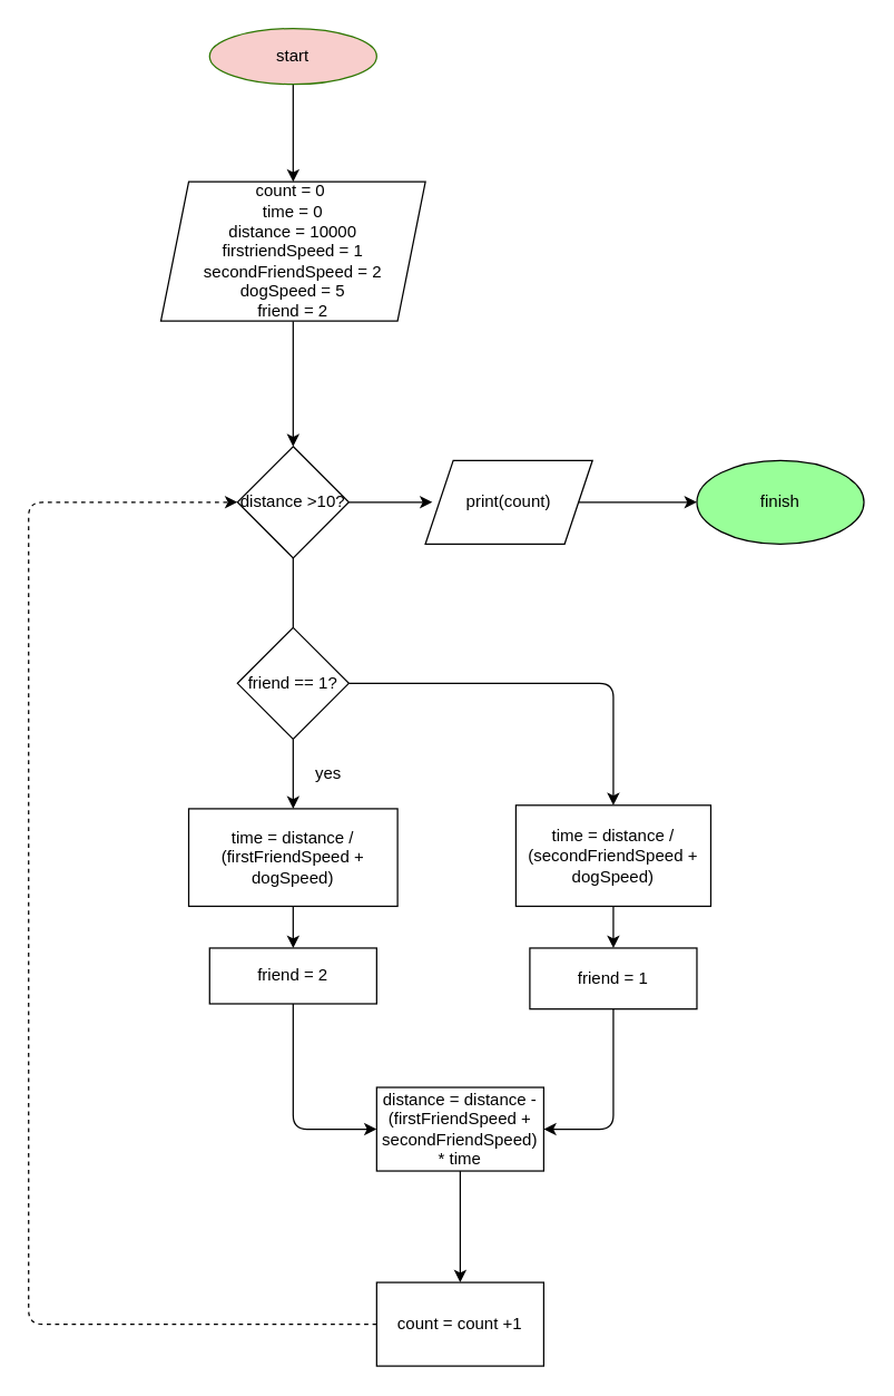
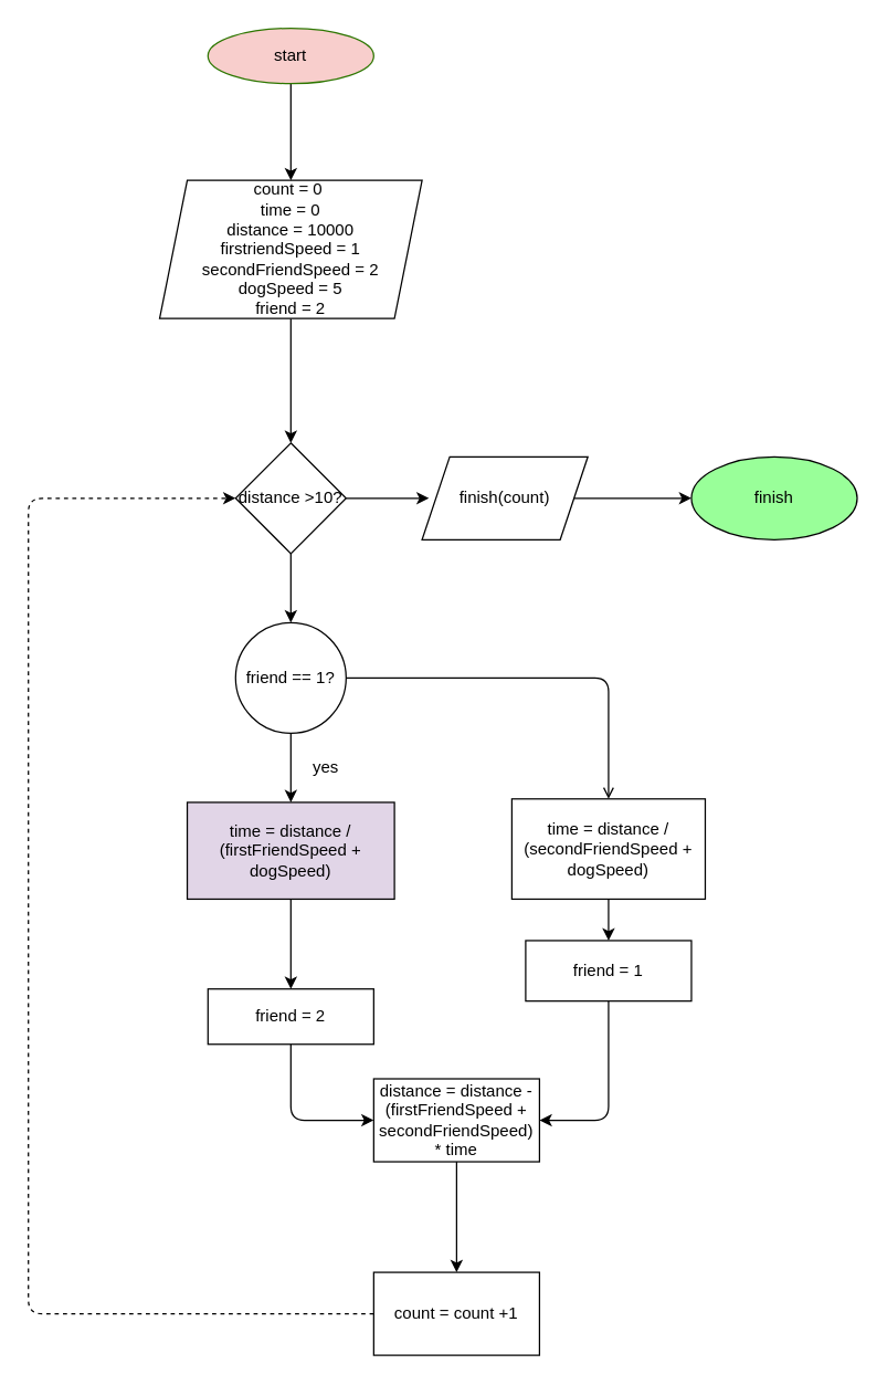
- <mxCell id="25" value="print(count)" style="shape=parallelogram;perimeter=parallelogramPerimeter;whiteSpace=wrap;html=1;fixedSize=1;" parent="1" vertex="1"><mxGeometry x="305" y="330" width="120" height="60" as="geometry" /></mxCell>
+ <mxCell id="25" value="finish(count)" style="shape=parallelogram;perimeter=parallelogramPerimeter;whiteSpace=wrap;html=1;fixedSize=1;" parent="1" vertex="1"><mxGeometry x="305" y="330" width="120" height="60" as="geometry" /></mxCell>
- <mxCell id="7" value="" style="edgeStyle=none;html=1;endArrow=none;" parent="1" source="8" target="11" edge="1"><mxGeometry relative="1" as="geometry" /></mxCell>
+ <mxCell id="7" value="" style="edgeStyle=none;html=1;" parent="1" source="8" target="11" edge="1"><mxGeometry relative="1" as="geometry" /></mxCell>
- <mxCell id="11" value="friend == 1?" style="rhombus;whiteSpace=wrap;html=1;" parent="1" vertex="1"><mxGeometry x="170" y="450" width="80" height="80" as="geometry" /></mxCell>
+ <mxCell id="11" value="friend == 1?" style="ellipse;whiteSpace=wrap;html=1;" parent="1" vertex="1"><mxGeometry x="170" y="450" width="80" height="80" as="geometry" /></mxCell>
- <mxCell id="10" style="edgeStyle=orthogonalEdgeStyle;html=1;exitX=1;exitY=0.5;exitDx=0;exitDy=0;entryX=0.5;entryY=0;entryDx=0;entryDy=0;" parent="1" source="11" target="15" edge="1"><mxGeometry relative="1" as="geometry"><mxPoint x="430" y="490" as="targetPoint" /></mxGeometry></mxCell>
+ <mxCell id="10" style="edgeStyle=orthogonalEdgeStyle;html=1;exitX=1;exitY=0.5;exitDx=0;exitDy=0;entryX=0.5;entryY=0;entryDx=0;entryDy=0;endArrow=open;" parent="1" source="11" target="15" edge="1"><mxGeometry relative="1" as="geometry"><mxPoint x="430" y="490" as="targetPoint" /></mxGeometry></mxCell>
- <mxCell id="13" value="time = distance / (firstFriendSpeed + dogSpeed)&lt;br&gt;" style="whiteSpace=wrap;html=1;" parent="1" vertex="1"><mxGeometry x="135" y="580" width="150" height="70" as="geometry" /></mxCell>
+ <mxCell id="13" value="time = distance / (firstFriendSpeed + dogSpeed)&lt;br&gt;" style="whiteSpace=wrap;html=1;fillColor=#e1d5e7;" parent="1" vertex="1"><mxGeometry x="135" y="580" width="150" height="70" as="geometry" /></mxCell>
- <mxCell id="19" value="friend = 2" style="whiteSpace=wrap;html=1;" parent="1" vertex="1"><mxGeometry x="150" y="680" width="120" height="40" as="geometry" /></mxCell>
+ <mxCell id="19" value="friend = 2" style="whiteSpace=wrap;html=1;" parent="1" vertex="1"><mxGeometry x="150" y="715" width="120" height="40" as="geometry" /></mxCell>
